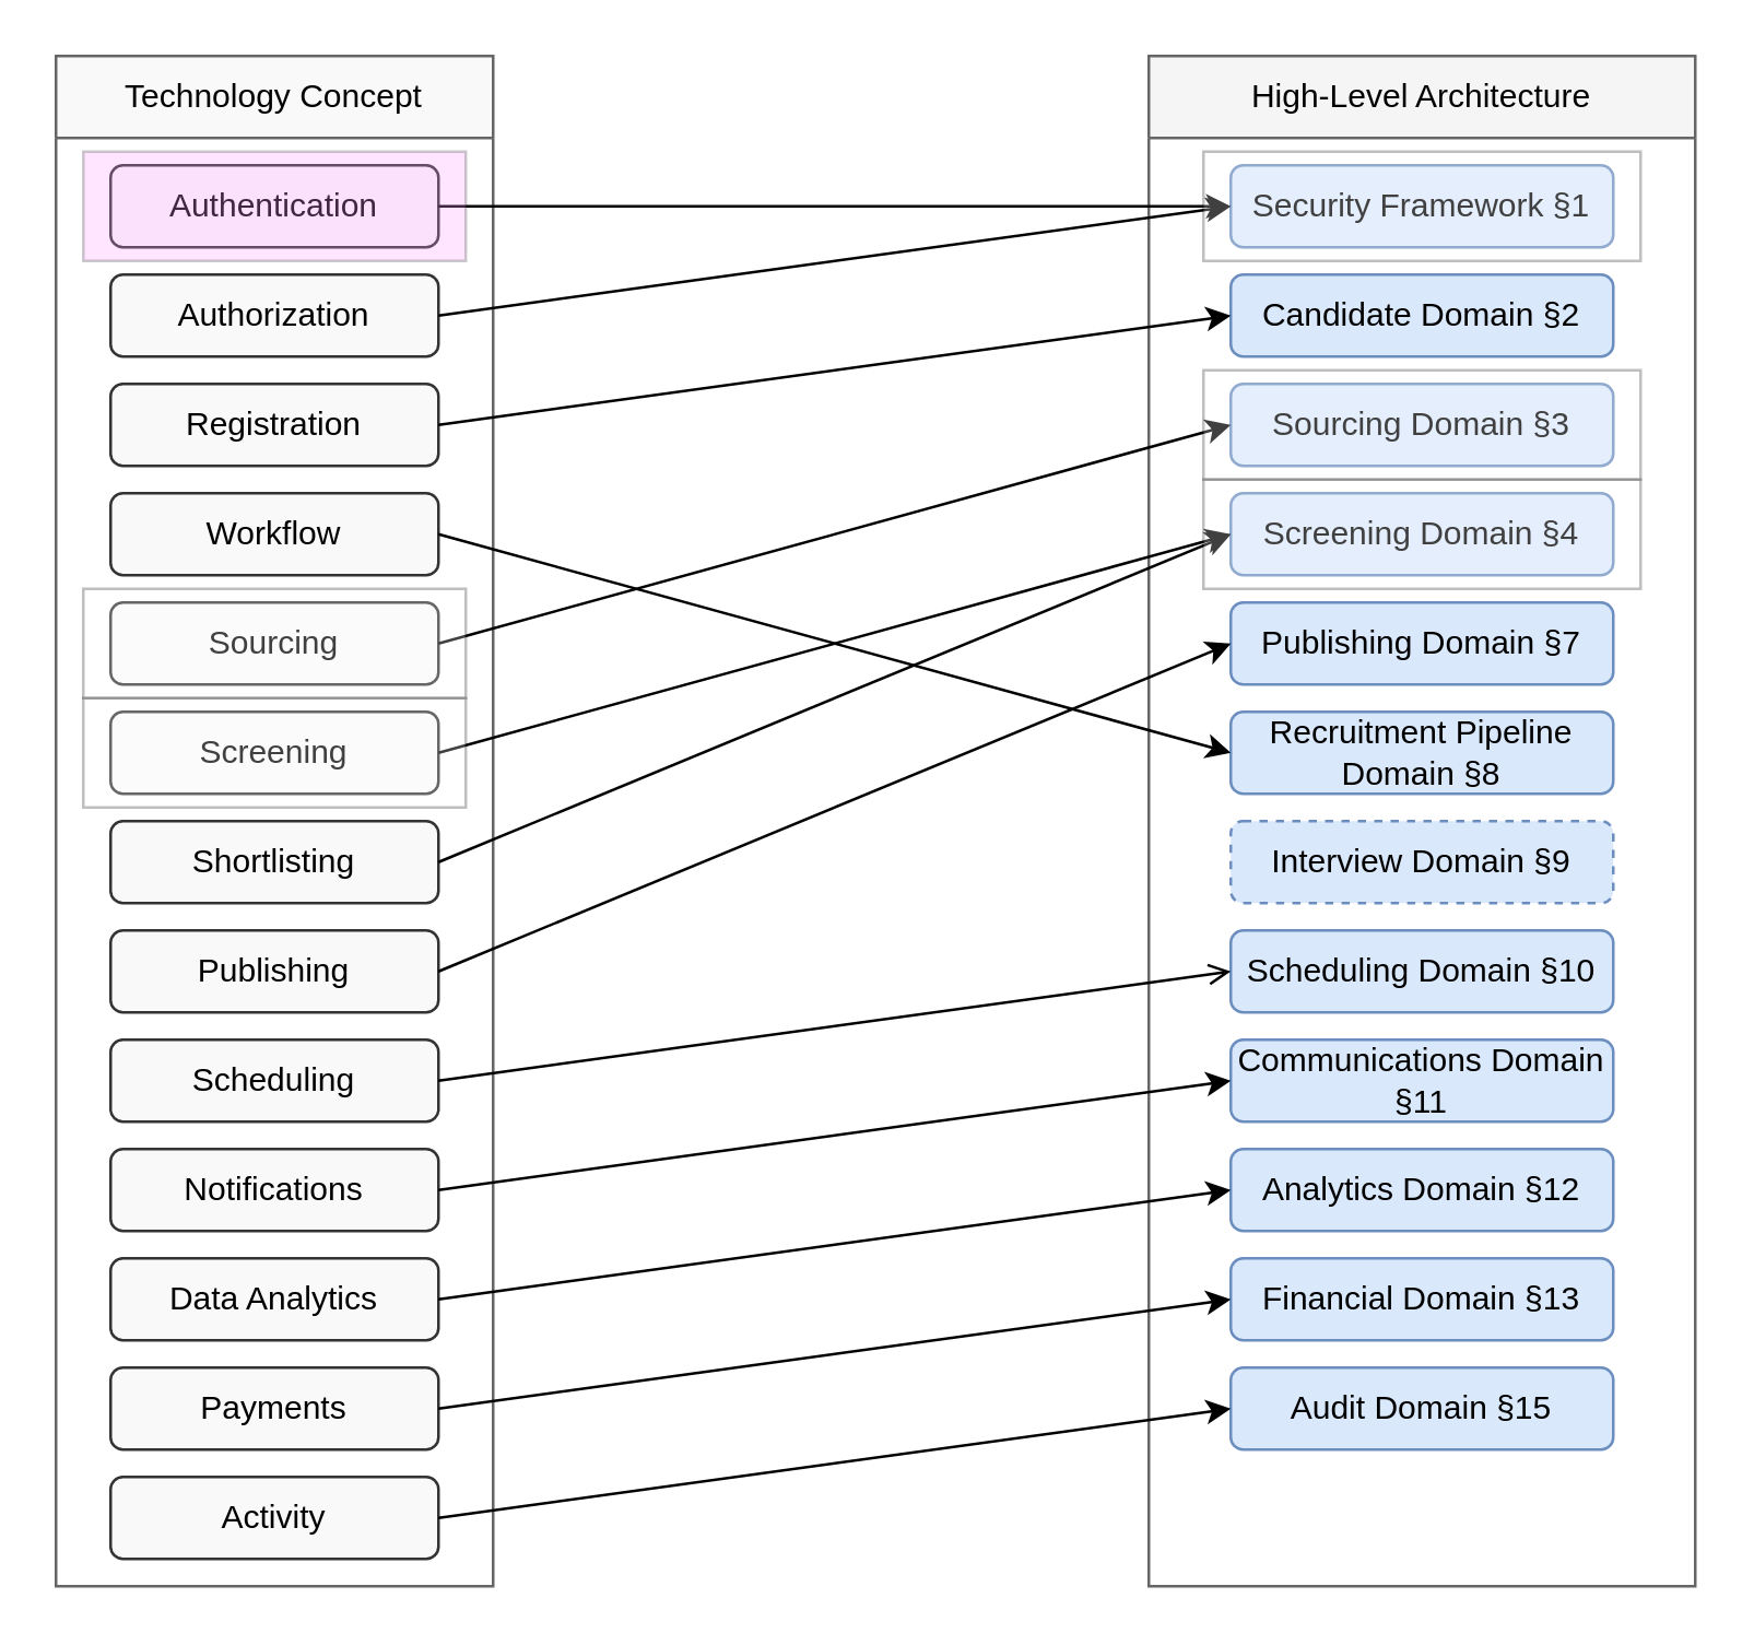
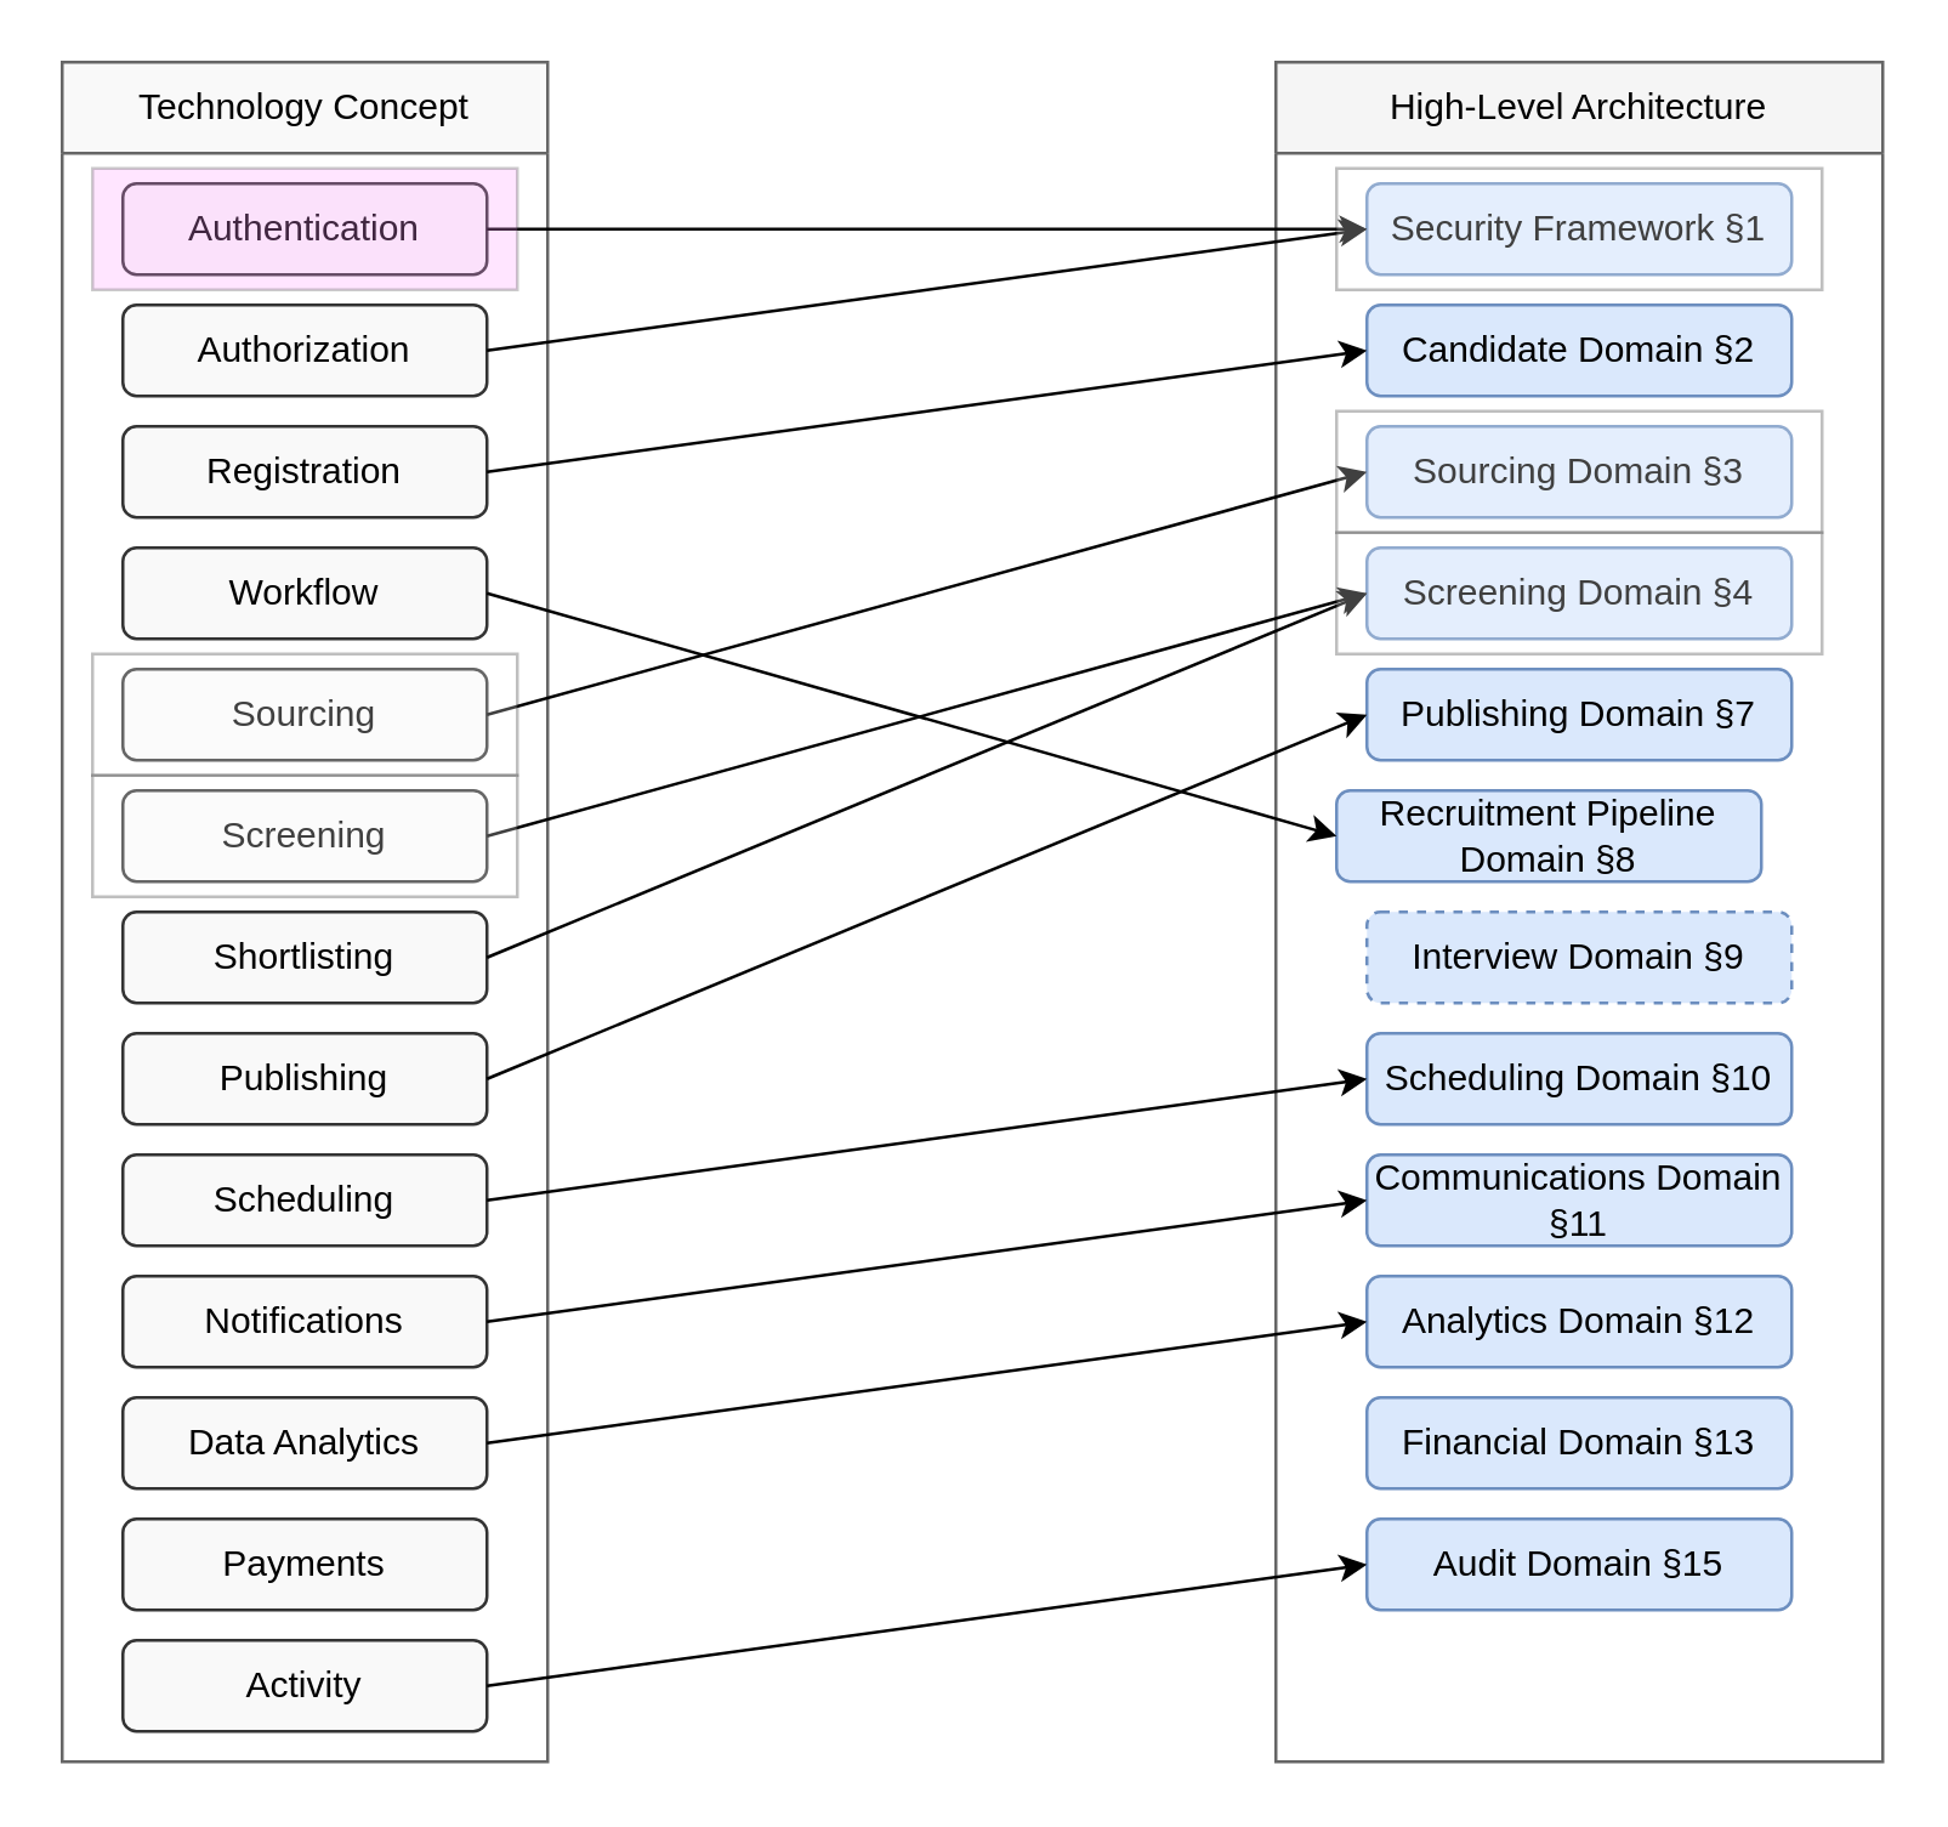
- <mxCell id="22" value="Recruitment Pipeline Domain §8" style="rounded=1;whiteSpace=wrap;html=1;fillColor=#dae8fc;strokeColor=#6c8ebf;" parent="1" vertex="1"><mxGeometry x="450" y="260" width="140" height="30" as="geometry" /></mxCell>
+ <mxCell id="22" value="Recruitment Pipeline Domain §8" style="rounded=1;whiteSpace=wrap;html=1;fillColor=#dae8fc;strokeColor=#6c8ebf;" parent="1" vertex="1"><mxGeometry x="440" y="260" width="140" height="30" as="geometry" /></mxCell>
- <mxCell id="37" value="" style="endArrow=open;html=1;rounded=0;exitX=1;exitY=0.5;exitDx=0;exitDy=0;entryX=0;entryY=0.5;entryDx=0;entryDy=0;" parent="1" source="11" target="24" edge="1"><mxGeometry width="50" height="50" relative="1" as="geometry"><mxPoint x="300" y="280" as="sourcePoint" /><mxPoint x="350" y="230" as="targetPoint" /></mxGeometry></mxCell>
+ <mxCell id="37" value="" style="endArrow=classic;html=1;rounded=0;exitX=1;exitY=0.5;exitDx=0;exitDy=0;entryX=0;entryY=0.5;entryDx=0;entryDy=0;" parent="1" source="11" target="24" edge="1"><mxGeometry width="50" height="50" relative="1" as="geometry"><mxPoint x="300" y="280" as="sourcePoint" /><mxPoint x="350" y="230" as="targetPoint" /></mxGeometry></mxCell>
- <mxCell id="40" value="" style="endArrow=classic;html=1;rounded=0;exitX=1;exitY=0.5;exitDx=0;exitDy=0;entryX=0;entryY=0.5;entryDx=0;entryDy=0;" parent="1" source="14" target="27" edge="1"><mxGeometry width="50" height="50" relative="1" as="geometry"><mxPoint x="300" y="280" as="sourcePoint" /><mxPoint x="350" y="230" as="targetPoint" /></mxGeometry></mxCell>
